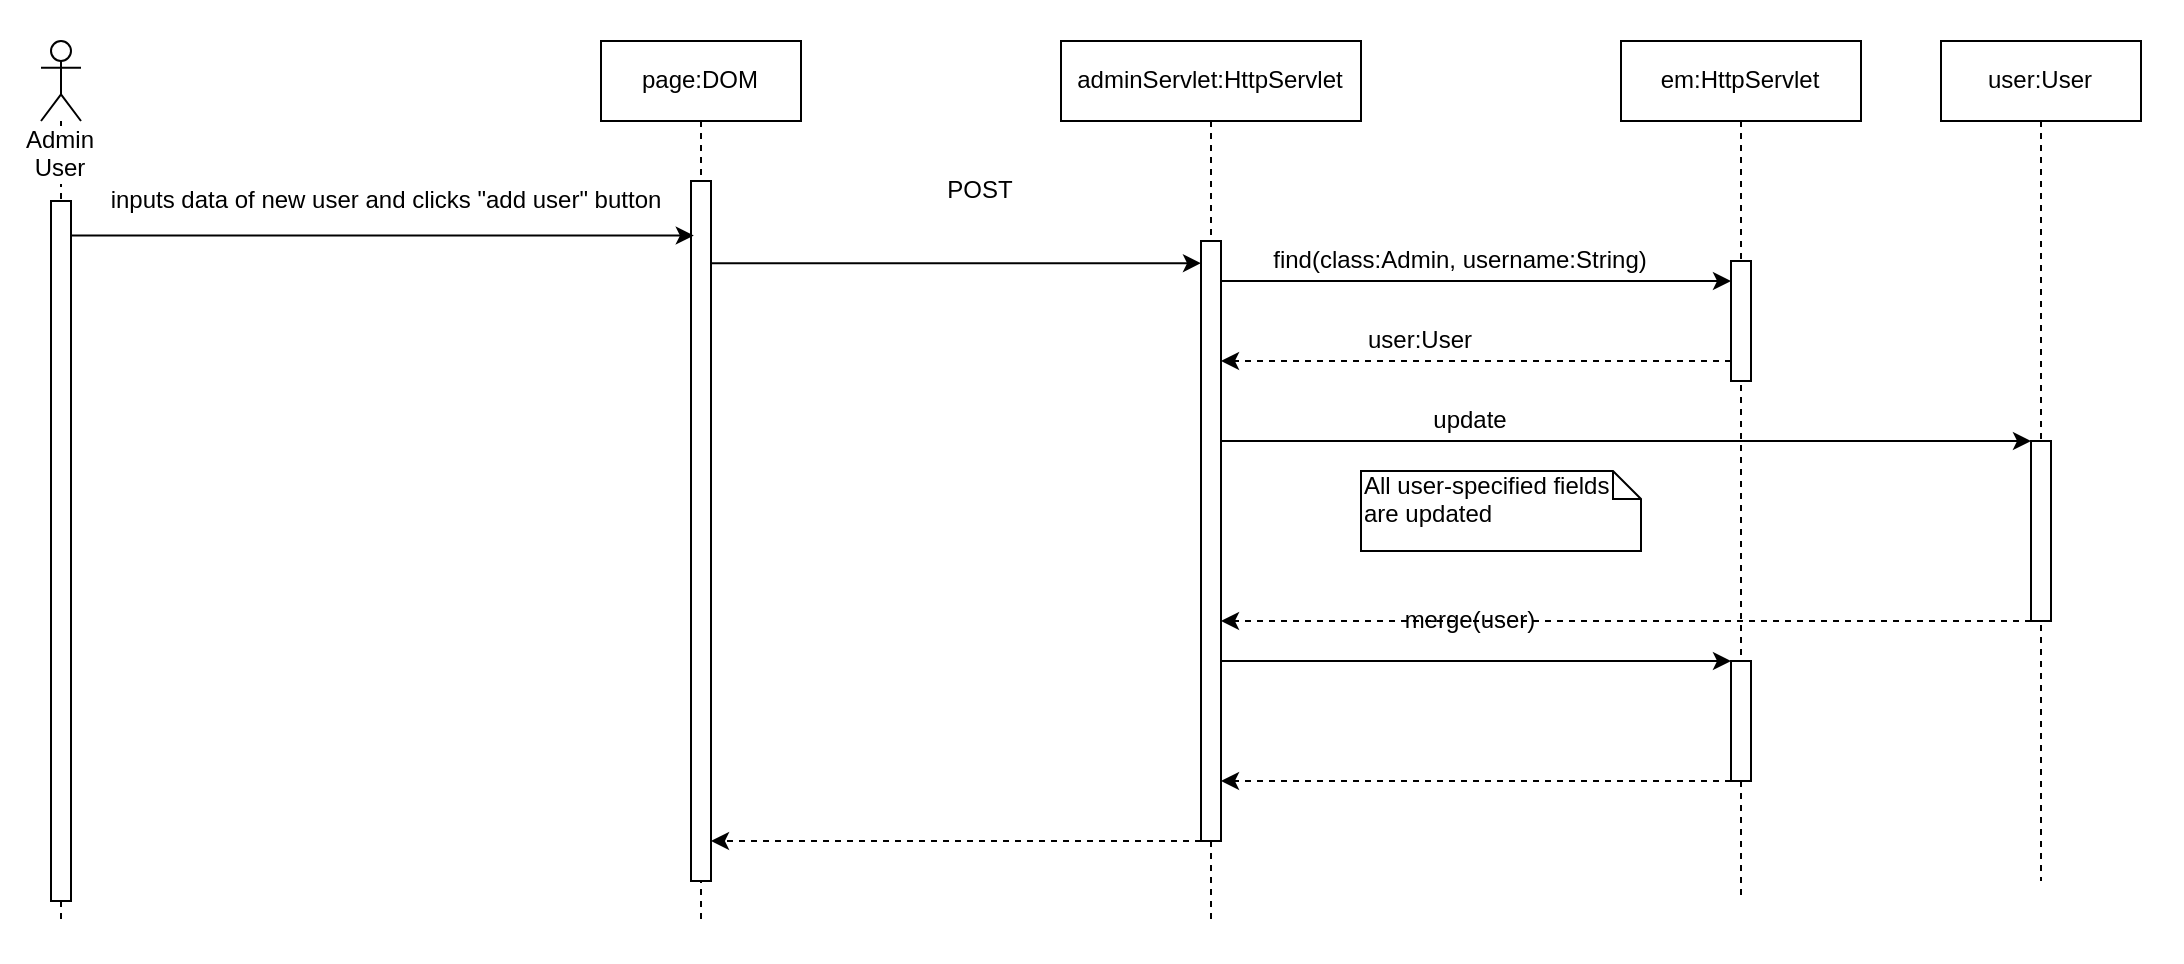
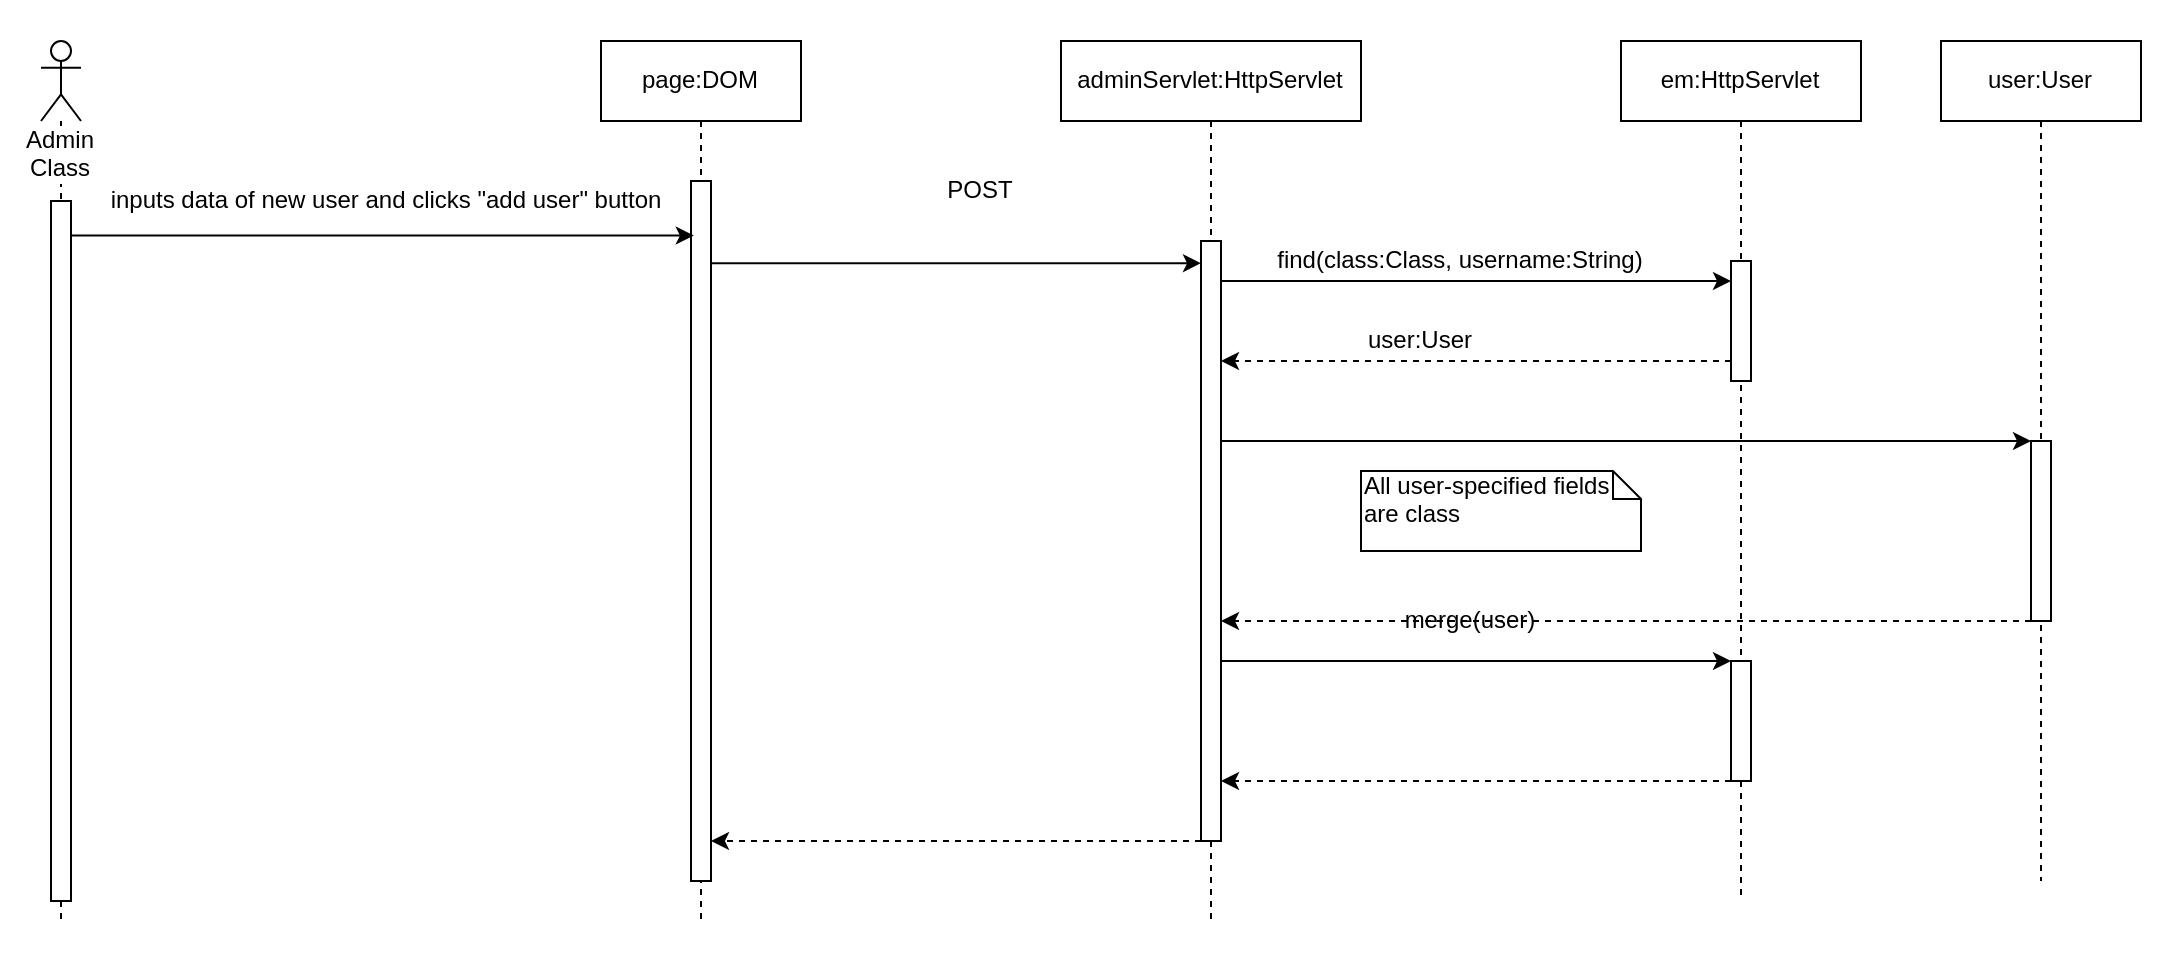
- <mxCell id="4" value="Admin User" style="shape=umlLifeline;participant=umlActor;perimeter=lifelinePerimeter;whiteSpace=wrap;html=1;container=1;collapsible=0;recursiveResize=0;verticalAlign=top;spacingTop=36;labelBackgroundColor=#ffffff;outlineConnect=0;size=40;" vertex="1" parent="1"><mxGeometry x="20" y="20" width="20" height="440" as="geometry" /></mxCell>
+ <mxCell id="4" value="Admin Class" style="shape=umlLifeline;participant=umlActor;perimeter=lifelinePerimeter;whiteSpace=wrap;html=1;container=1;collapsible=0;recursiveResize=0;verticalAlign=top;spacingTop=36;labelBackgroundColor=#ffffff;outlineConnect=0;size=40;" vertex="1" parent="1"><mxGeometry x="20" y="20" width="20" height="440" as="geometry" /></mxCell>
- <mxCell id="17" value="find(class:Admin, username:String)" style="text;html=1;strokeColor=none;fillColor=none;align=center;verticalAlign=middle;whiteSpace=wrap;rounded=0;" vertex="1" parent="1"><mxGeometry x="625" y="120" width="210" height="20" as="geometry" /></mxCell>
+ <mxCell id="17" value="find(class:Class, username:String)" style="text;html=1;strokeColor=none;fillColor=none;align=center;verticalAlign=middle;whiteSpace=wrap;rounded=0;" vertex="1" parent="1"><mxGeometry x="625" y="120" width="210" height="20" as="geometry" /></mxCell>
- <mxCell id="19" value="update" style="text;html=1;strokeColor=none;fillColor=none;align=center;verticalAlign=middle;whiteSpace=wrap;rounded=0;" vertex="1" parent="1"><mxGeometry x="710" y="200" width="50" height="20" as="geometry" /></mxCell>
- <mxCell id="20" value="All user-specified fields are updated" style="shape=note;whiteSpace=wrap;html=1;size=14;verticalAlign=top;align=left;spacingTop=-6;" vertex="1" parent="1"><mxGeometry x="680" y="235" width="140" height="40" as="geometry" /></mxCell>
+ <mxCell id="20" value="All user-specified fields are class" style="shape=note;whiteSpace=wrap;html=1;size=14;verticalAlign=top;align=left;spacingTop=-6;" vertex="1" parent="1"><mxGeometry x="680" y="235" width="140" height="40" as="geometry" /></mxCell>
